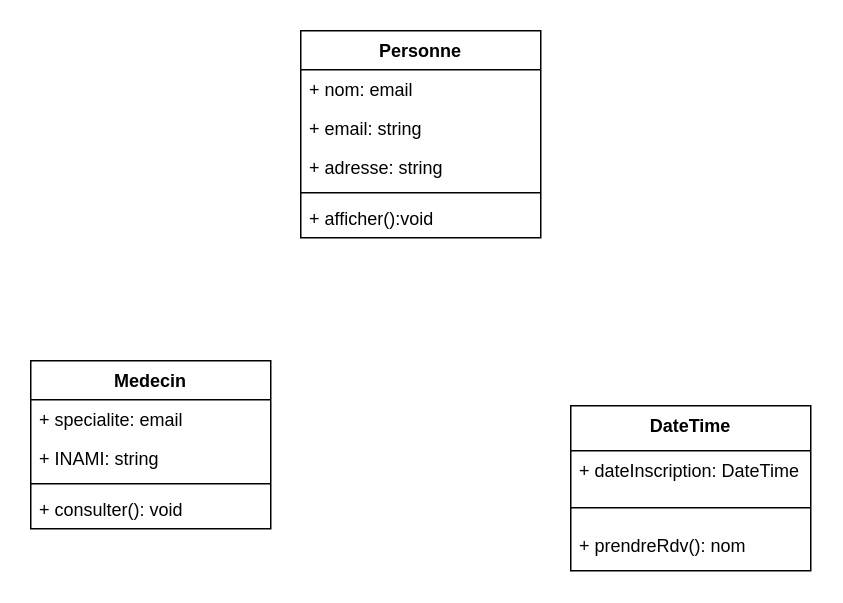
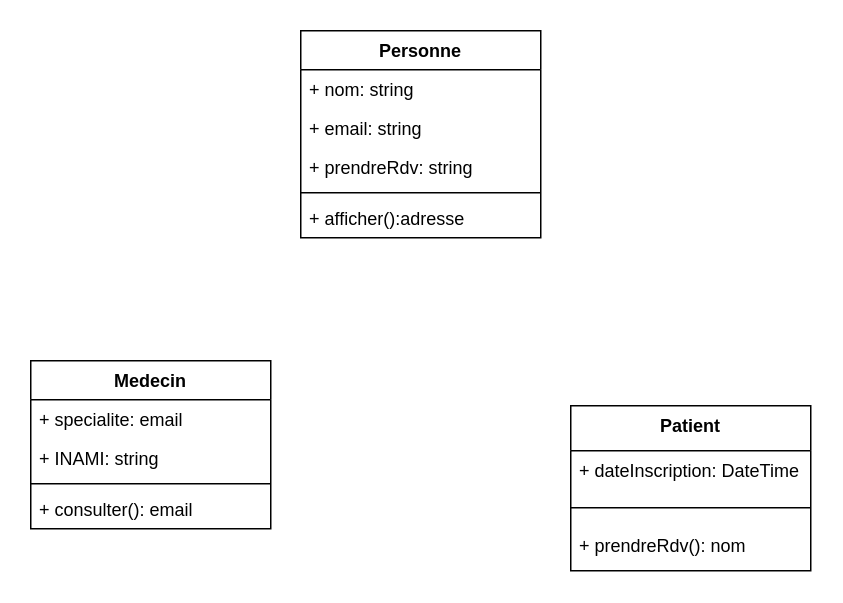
- <mxCell id="7" value="+ nom: email" style="text;strokeColor=none;fillColor=none;align=left;verticalAlign=top;spacingLeft=4;spacingRight=4;overflow=hidden;rotatable=0;points=[[0,0.5],[1,0.5]];portConstraint=eastwest;whiteSpace=wrap;html=1;" vertex="1" parent="6"><mxGeometry y="26" width="160" height="26" as="geometry" /></mxCell>
+ <mxCell id="7" value="+ nom: string" style="text;strokeColor=none;fillColor=none;align=left;verticalAlign=top;spacingLeft=4;spacingRight=4;overflow=hidden;rotatable=0;points=[[0,0.5],[1,0.5]];portConstraint=eastwest;whiteSpace=wrap;html=1;" vertex="1" parent="6"><mxGeometry y="26" width="160" height="26" as="geometry" /></mxCell>
- <mxCell id="9" value="+ adresse: string" style="text;strokeColor=none;fillColor=none;align=left;verticalAlign=top;spacingLeft=4;spacingRight=4;overflow=hidden;rotatable=0;points=[[0,0.5],[1,0.5]];portConstraint=eastwest;whiteSpace=wrap;html=1;" vertex="1" parent="6"><mxGeometry y="78" width="160" height="26" as="geometry" /></mxCell>
+ <mxCell id="9" value="+ prendreRdv: string" style="text;strokeColor=none;fillColor=none;align=left;verticalAlign=top;spacingLeft=4;spacingRight=4;overflow=hidden;rotatable=0;points=[[0,0.5],[1,0.5]];portConstraint=eastwest;whiteSpace=wrap;html=1;" vertex="1" parent="6"><mxGeometry y="78" width="160" height="26" as="geometry" /></mxCell>
- <mxCell id="11" value="+ afficher():void" style="text;strokeColor=none;fillColor=none;align=left;verticalAlign=top;spacingLeft=4;spacingRight=4;overflow=hidden;rotatable=0;points=[[0,0.5],[1,0.5]];portConstraint=eastwest;whiteSpace=wrap;html=1;" vertex="1" parent="6"><mxGeometry y="112" width="160" height="26" as="geometry" /></mxCell>
+ <mxCell id="11" value="+ afficher():adresse" style="text;strokeColor=none;fillColor=none;align=left;verticalAlign=top;spacingLeft=4;spacingRight=4;overflow=hidden;rotatable=0;points=[[0,0.5],[1,0.5]];portConstraint=eastwest;whiteSpace=wrap;html=1;" vertex="1" parent="6"><mxGeometry y="112" width="160" height="26" as="geometry" /></mxCell>
- <mxCell id="2" value="DateTime" style="swimlane;fontStyle=1;align=center;verticalAlign=top;childLayout=stackLayout;horizontal=1;startSize=30;horizontalStack=0;resizeParent=1;resizeParentMax=0;resizeLast=0;collapsible=1;marginBottom=0;whiteSpace=wrap;html=1;" vertex="1" parent="1"><mxGeometry x="380" y="270" width="160" height="110" as="geometry" /></mxCell>
+ <mxCell id="2" value="Patient" style="swimlane;fontStyle=1;align=center;verticalAlign=top;childLayout=stackLayout;horizontal=1;startSize=30;horizontalStack=0;resizeParent=1;resizeParentMax=0;resizeLast=0;collapsible=1;marginBottom=0;whiteSpace=wrap;html=1;" vertex="1" parent="1"><mxGeometry x="380" y="270" width="160" height="110" as="geometry" /></mxCell>
- <mxCell id="16" value="+ consulter(): void" style="text;strokeColor=none;fillColor=none;align=left;verticalAlign=top;spacingLeft=4;spacingRight=4;overflow=hidden;rotatable=0;points=[[0,0.5],[1,0.5]];portConstraint=eastwest;whiteSpace=wrap;html=1;" vertex="1" parent="12"><mxGeometry y="86" width="160" height="26" as="geometry" /></mxCell>
+ <mxCell id="16" value="+ consulter(): email" style="text;strokeColor=none;fillColor=none;align=left;verticalAlign=top;spacingLeft=4;spacingRight=4;overflow=hidden;rotatable=0;points=[[0,0.5],[1,0.5]];portConstraint=eastwest;whiteSpace=wrap;html=1;" vertex="1" parent="12"><mxGeometry y="86" width="160" height="26" as="geometry" /></mxCell>
